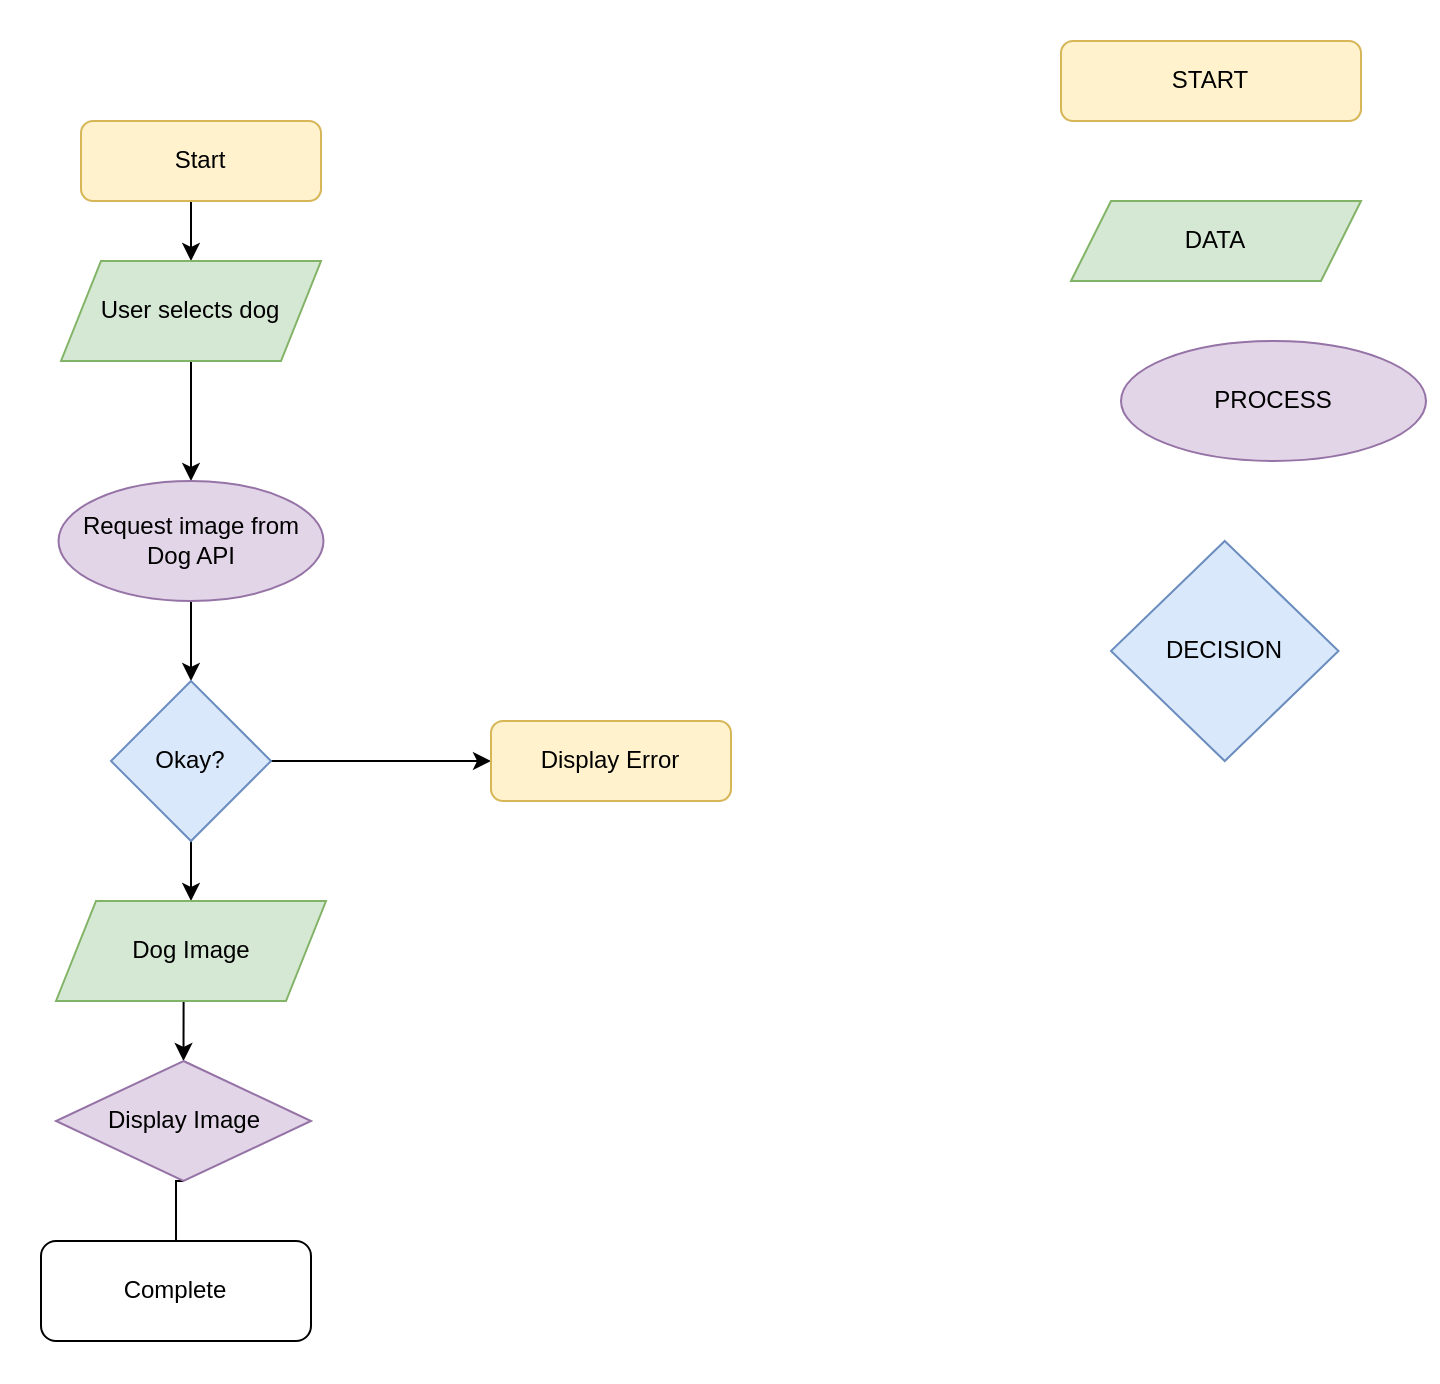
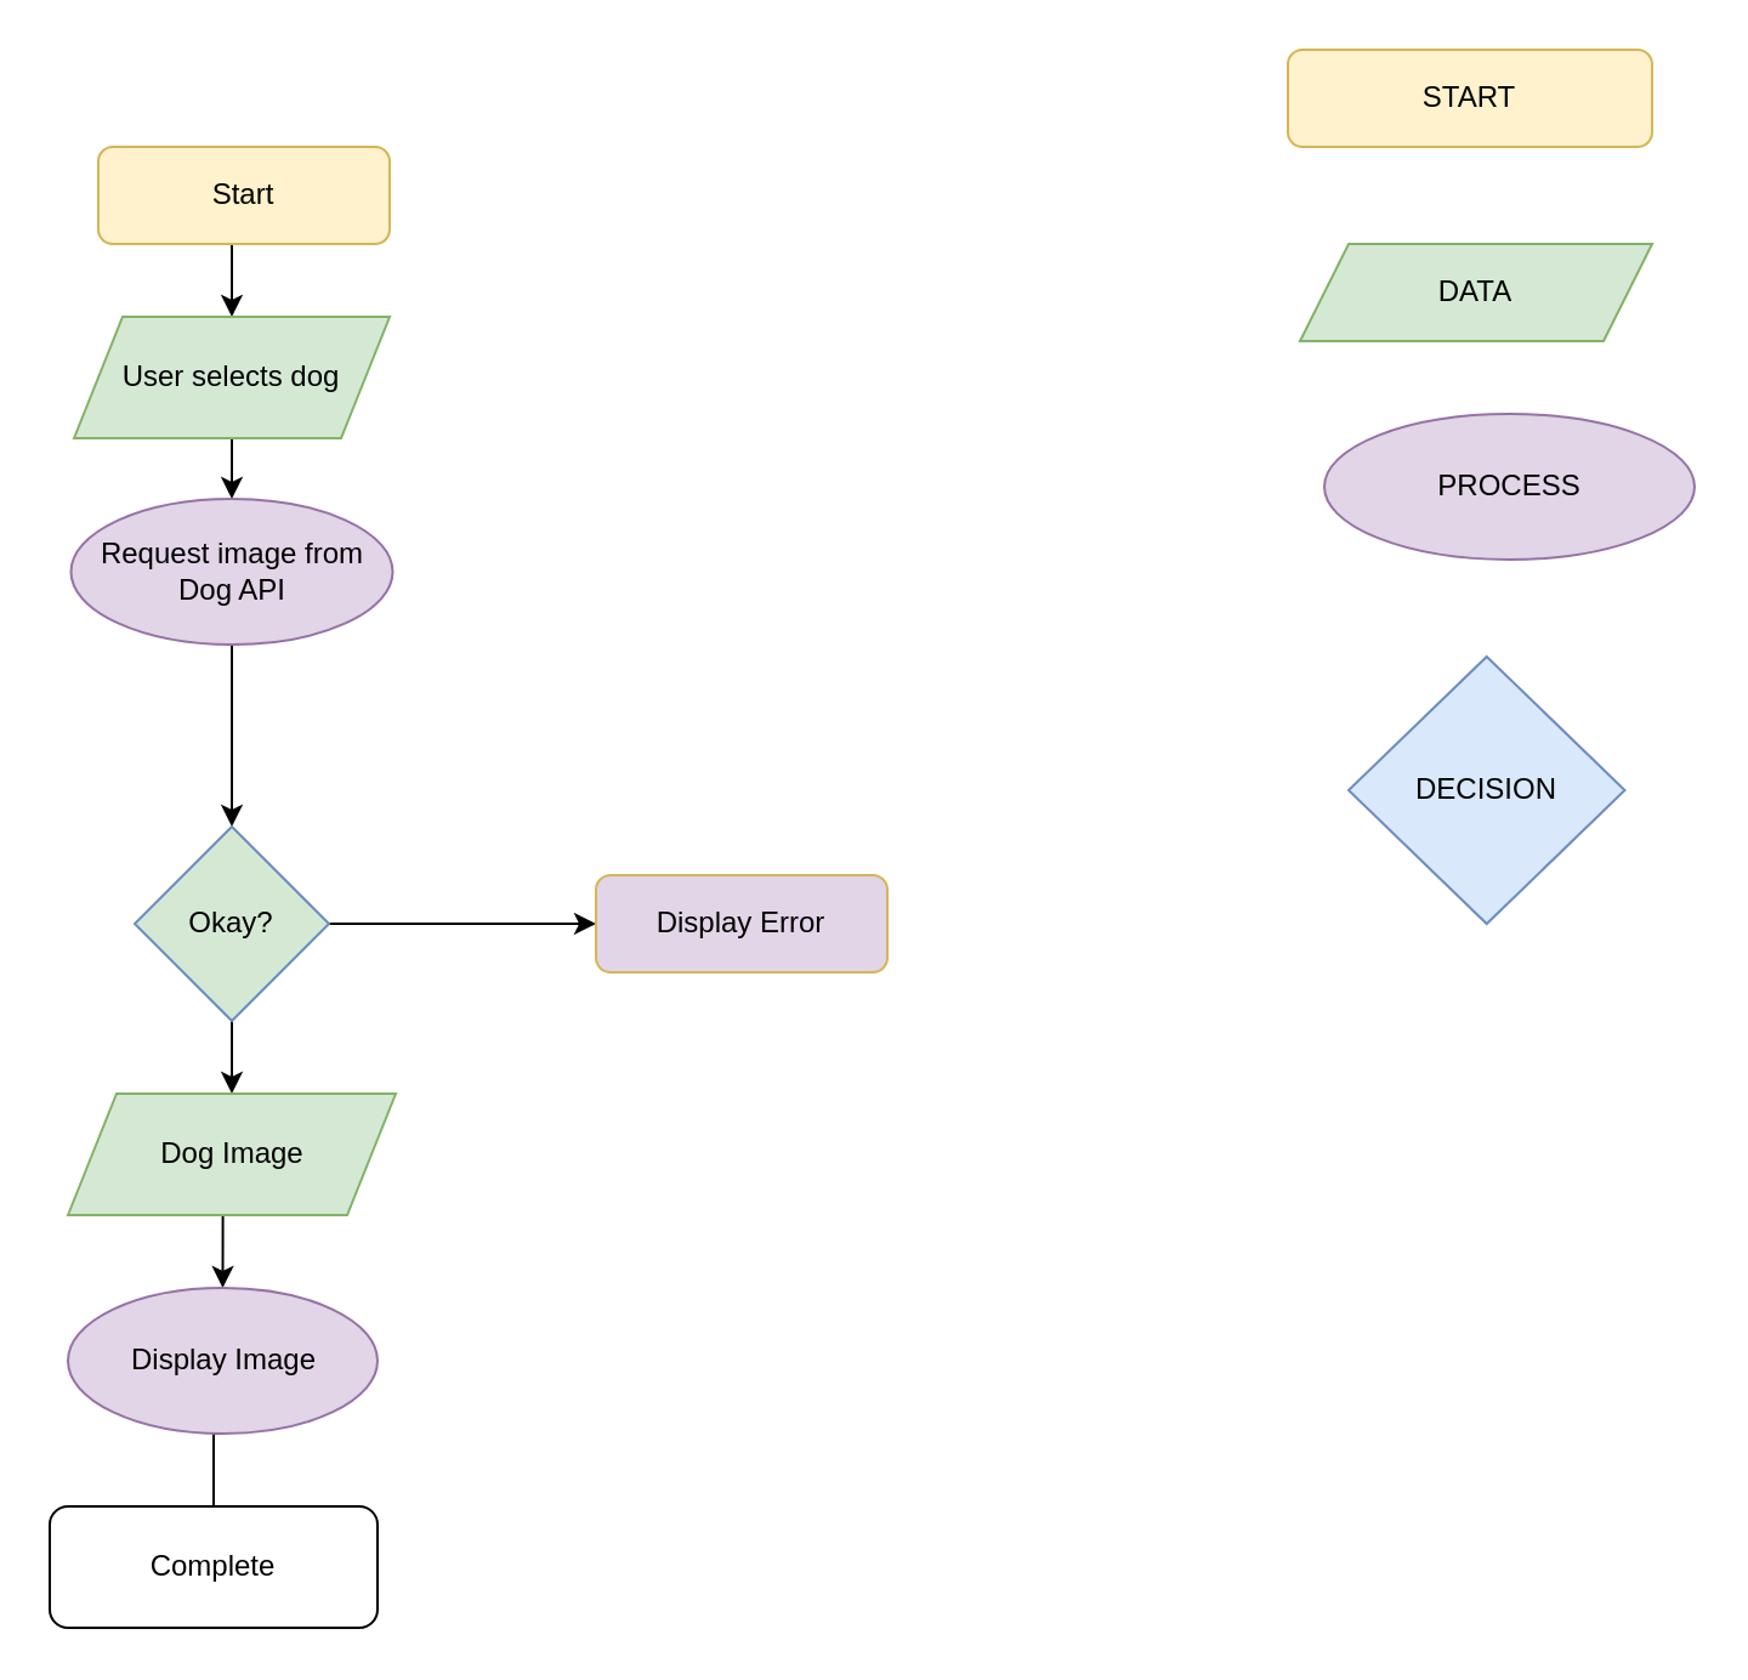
- <mxCell id="19" value="PROCESS" style="ellipse;whiteSpace=wrap;html=1;fillColor=#e1d5e7;strokeColor=#9673a6;" vertex="1" parent="1"><mxGeometry x="560" y="170" width="152.5" height="60" as="geometry" /></mxCell>
+ <mxCell id="19" value="PROCESS" style="ellipse;whiteSpace=wrap;html=1;fillColor=#e1d5e7;strokeColor=#9673a6;" vertex="1" parent="1"><mxGeometry x="545" y="170" width="152.5" height="60" as="geometry" /></mxCell>
- <mxCell id="7" value="Request image from Dog API" style="ellipse;whiteSpace=wrap;html=1;fillColor=#e1d5e7;strokeColor=#9673a6;" vertex="1" parent="1"><mxGeometry x="28.75" y="240" width="132.5" height="60" as="geometry" /></mxCell>
+ <mxCell id="7" value="Request image from Dog API" style="ellipse;whiteSpace=wrap;html=1;fillColor=#e1d5e7;strokeColor=#9673a6;" vertex="1" parent="1"><mxGeometry x="28.75" y="205" width="132.5" height="60" as="geometry" /></mxCell>
- <mxCell id="10" value="Okay?&lt;br&gt;" style="rhombus;whiteSpace=wrap;html=1;fillColor=#dae8fc;strokeColor=#6c8ebf;" vertex="1" parent="1"><mxGeometry x="55" y="340" width="80" height="80" as="geometry" /></mxCell>
+ <mxCell id="10" value="Okay?&lt;br&gt;" style="rhombus;whiteSpace=wrap;html=1;fillColor=#d5e8d4;strokeColor=#6c8ebf;" vertex="1" parent="1"><mxGeometry x="55" y="340" width="80" height="80" as="geometry" /></mxCell>
- <mxCell id="11" value="Display Error" style="rounded=1;whiteSpace=wrap;html=1;fillColor=#fff2cc;strokeColor=#d6b656;" vertex="1" parent="1"><mxGeometry x="245" y="360" width="120" height="40" as="geometry" /></mxCell>
+ <mxCell id="11" value="Display Error" style="rounded=1;whiteSpace=wrap;html=1;fillColor=#e1d5e7;strokeColor=#d6b656;" vertex="1" parent="1"><mxGeometry x="245" y="360" width="120" height="40" as="geometry" /></mxCell>
- <mxCell id="15" value="Display Image" style="rhombus;whiteSpace=wrap;html=1;fillColor=#e1d5e7;strokeColor=#9673a6;" vertex="1" parent="1"><mxGeometry x="27.5" y="530" width="127.5" height="60" as="geometry" /></mxCell>
+ <mxCell id="15" value="Display Image" style="ellipse;whiteSpace=wrap;html=1;fillColor=#e1d5e7;strokeColor=#9673a6;" vertex="1" parent="1"><mxGeometry x="27.5" y="530" width="127.5" height="60" as="geometry" /></mxCell>
